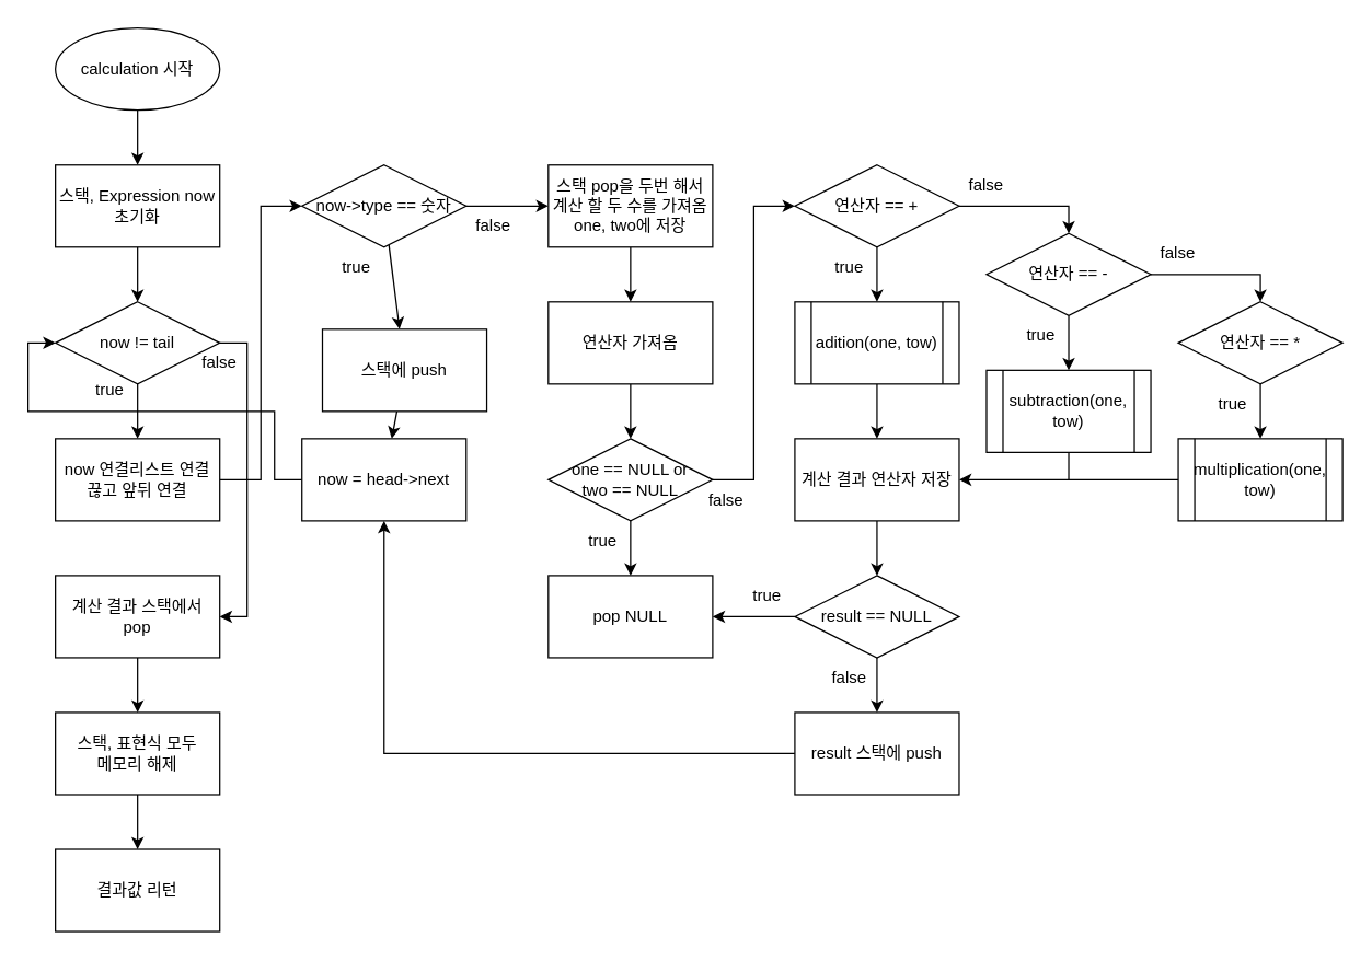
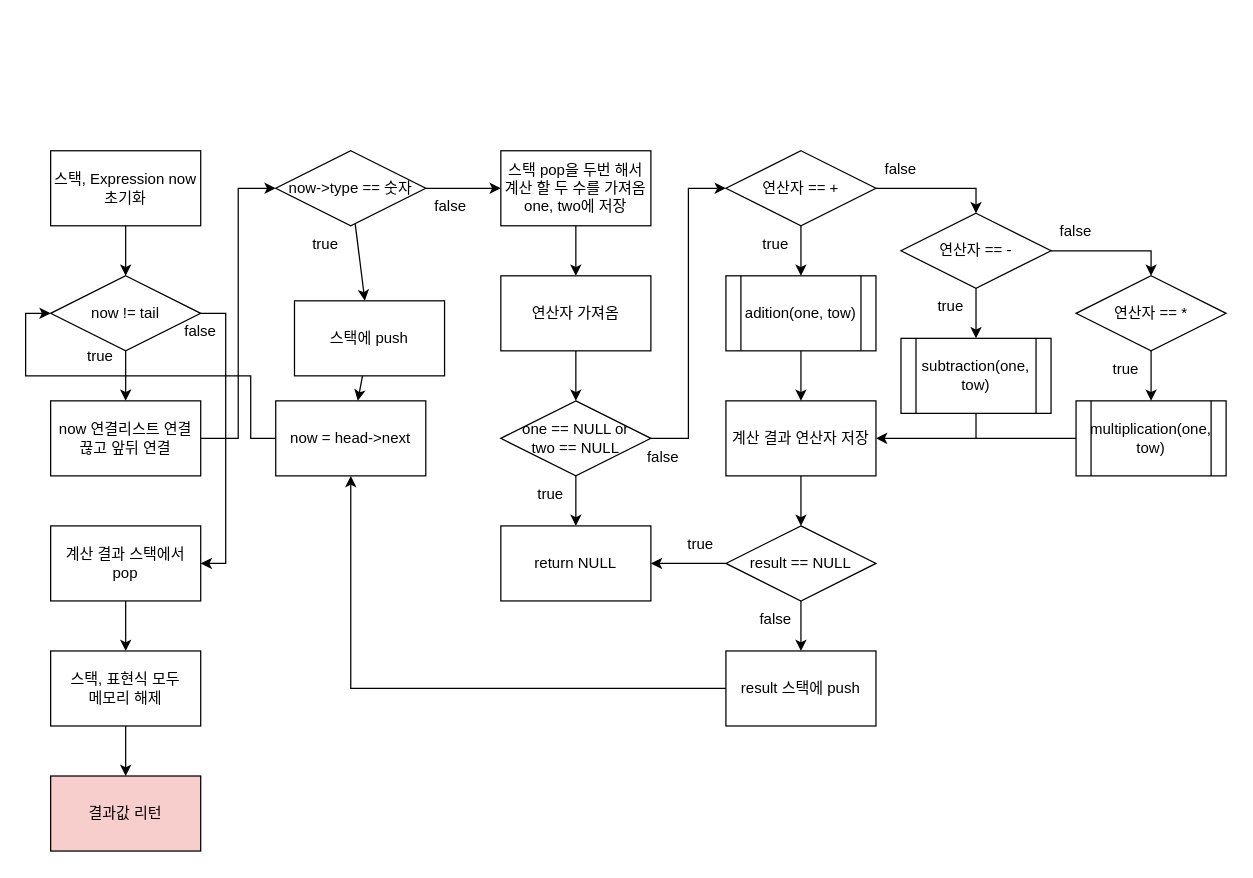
- <mxCell id="3" value="calculation 시작" style="ellipse;whiteSpace=wrap;html=1;" vertex="1" parent="1"><mxGeometry x="40" y="20" width="120" height="60" as="geometry" /></mxCell>
- <mxCell id="2" value="" style="edgeStyle=none;html=1;" edge="1" parent="1" source="3" target="5"><mxGeometry relative="1" as="geometry" /></mxCell>
- <mxCell id="28" value="pop NULL" style="rounded=0;whiteSpace=wrap;html=1;" vertex="1" parent="1"><mxGeometry x="400" y="420" width="120" height="60" as="geometry" /></mxCell>
+ <mxCell id="28" value="return NULL" style="rounded=0;whiteSpace=wrap;html=1;" vertex="1" parent="1"><mxGeometry x="400" y="420" width="120" height="60" as="geometry" /></mxCell>
- <mxCell id="64" value="결과값 리턴" style="rounded=0;whiteSpace=wrap;html=1;" vertex="1" parent="1"><mxGeometry x="40" y="620" width="120" height="60" as="geometry" /></mxCell>
+ <mxCell id="64" value="결과값 리턴" style="rounded=0;whiteSpace=wrap;html=1;fillColor=#f8cecc;" vertex="1" parent="1"><mxGeometry x="40" y="620" width="120" height="60" as="geometry" /></mxCell>
